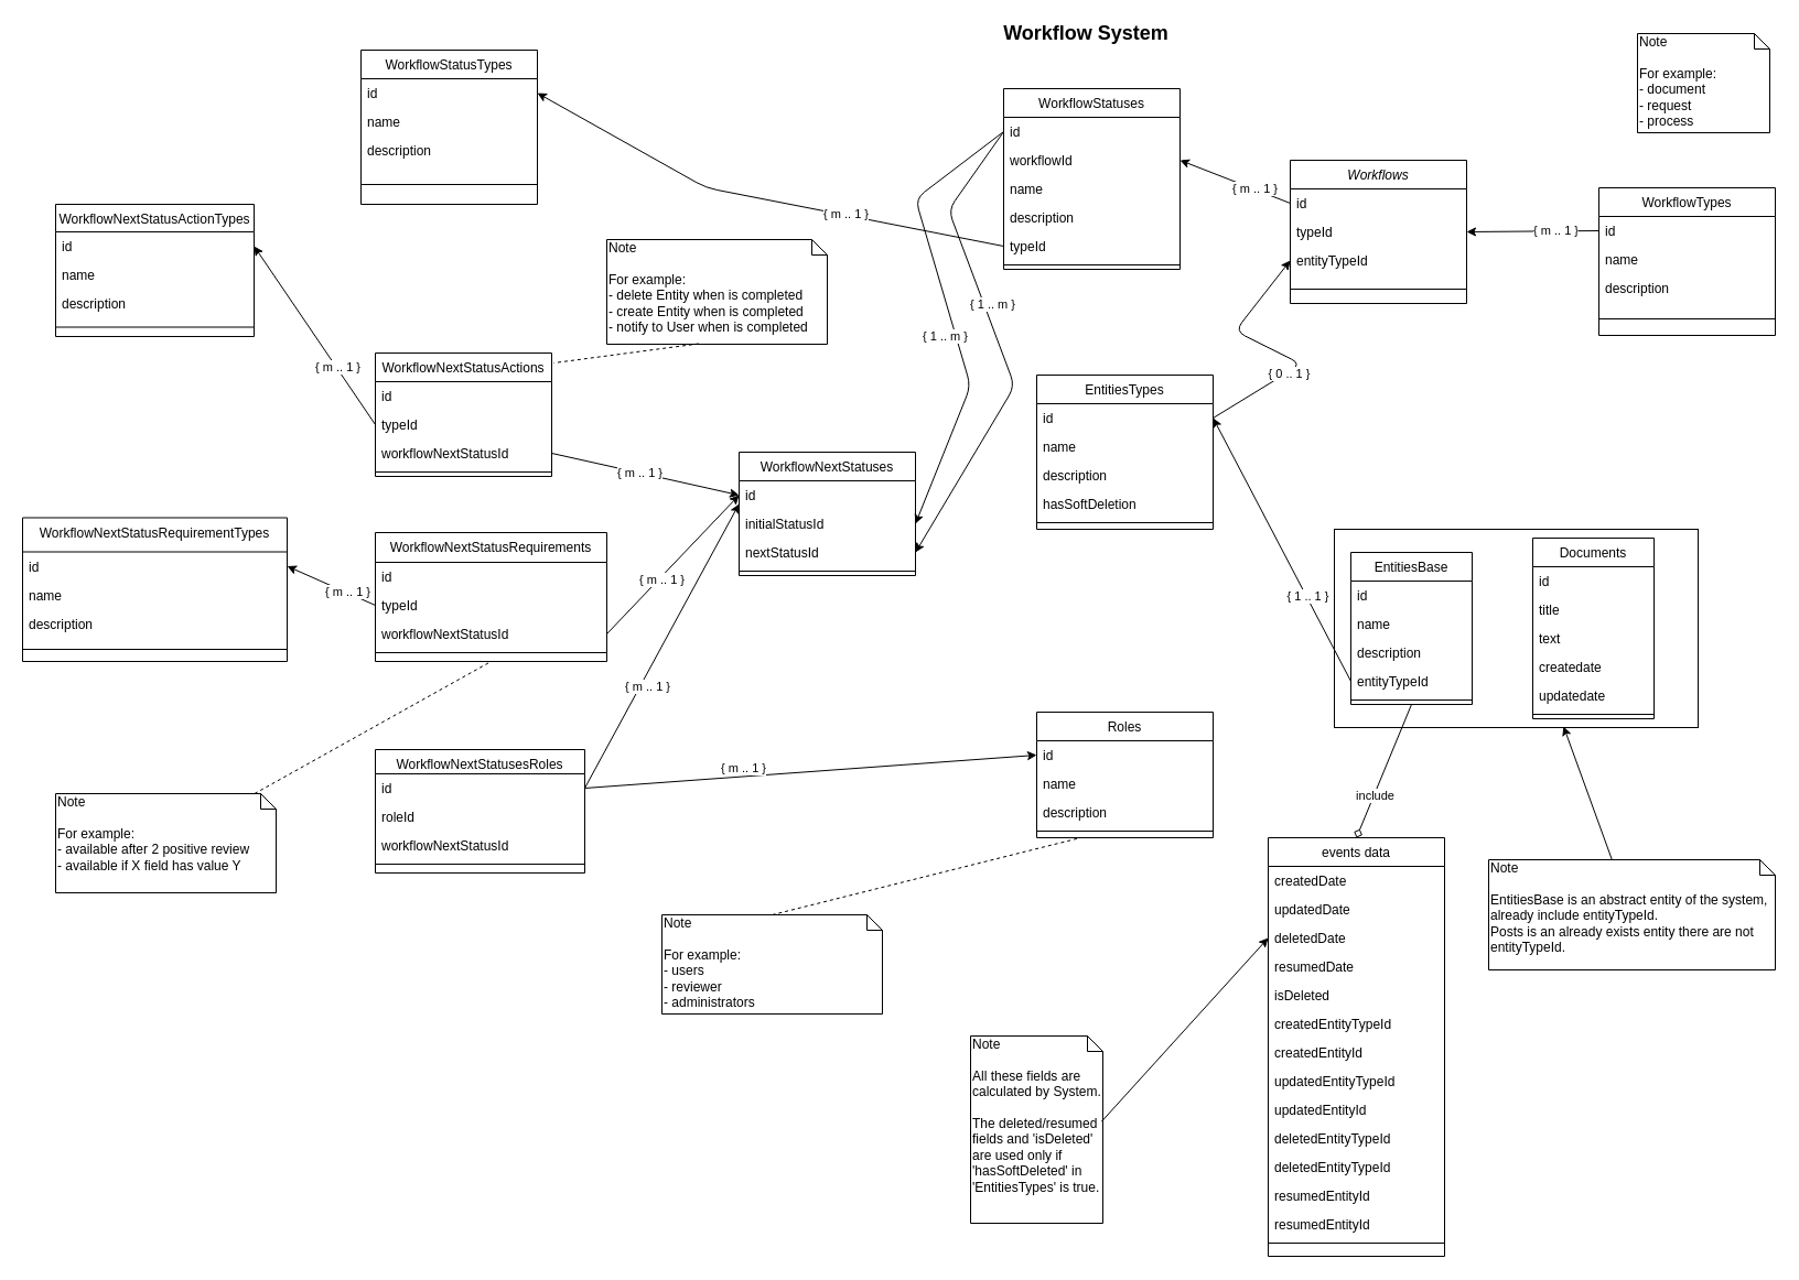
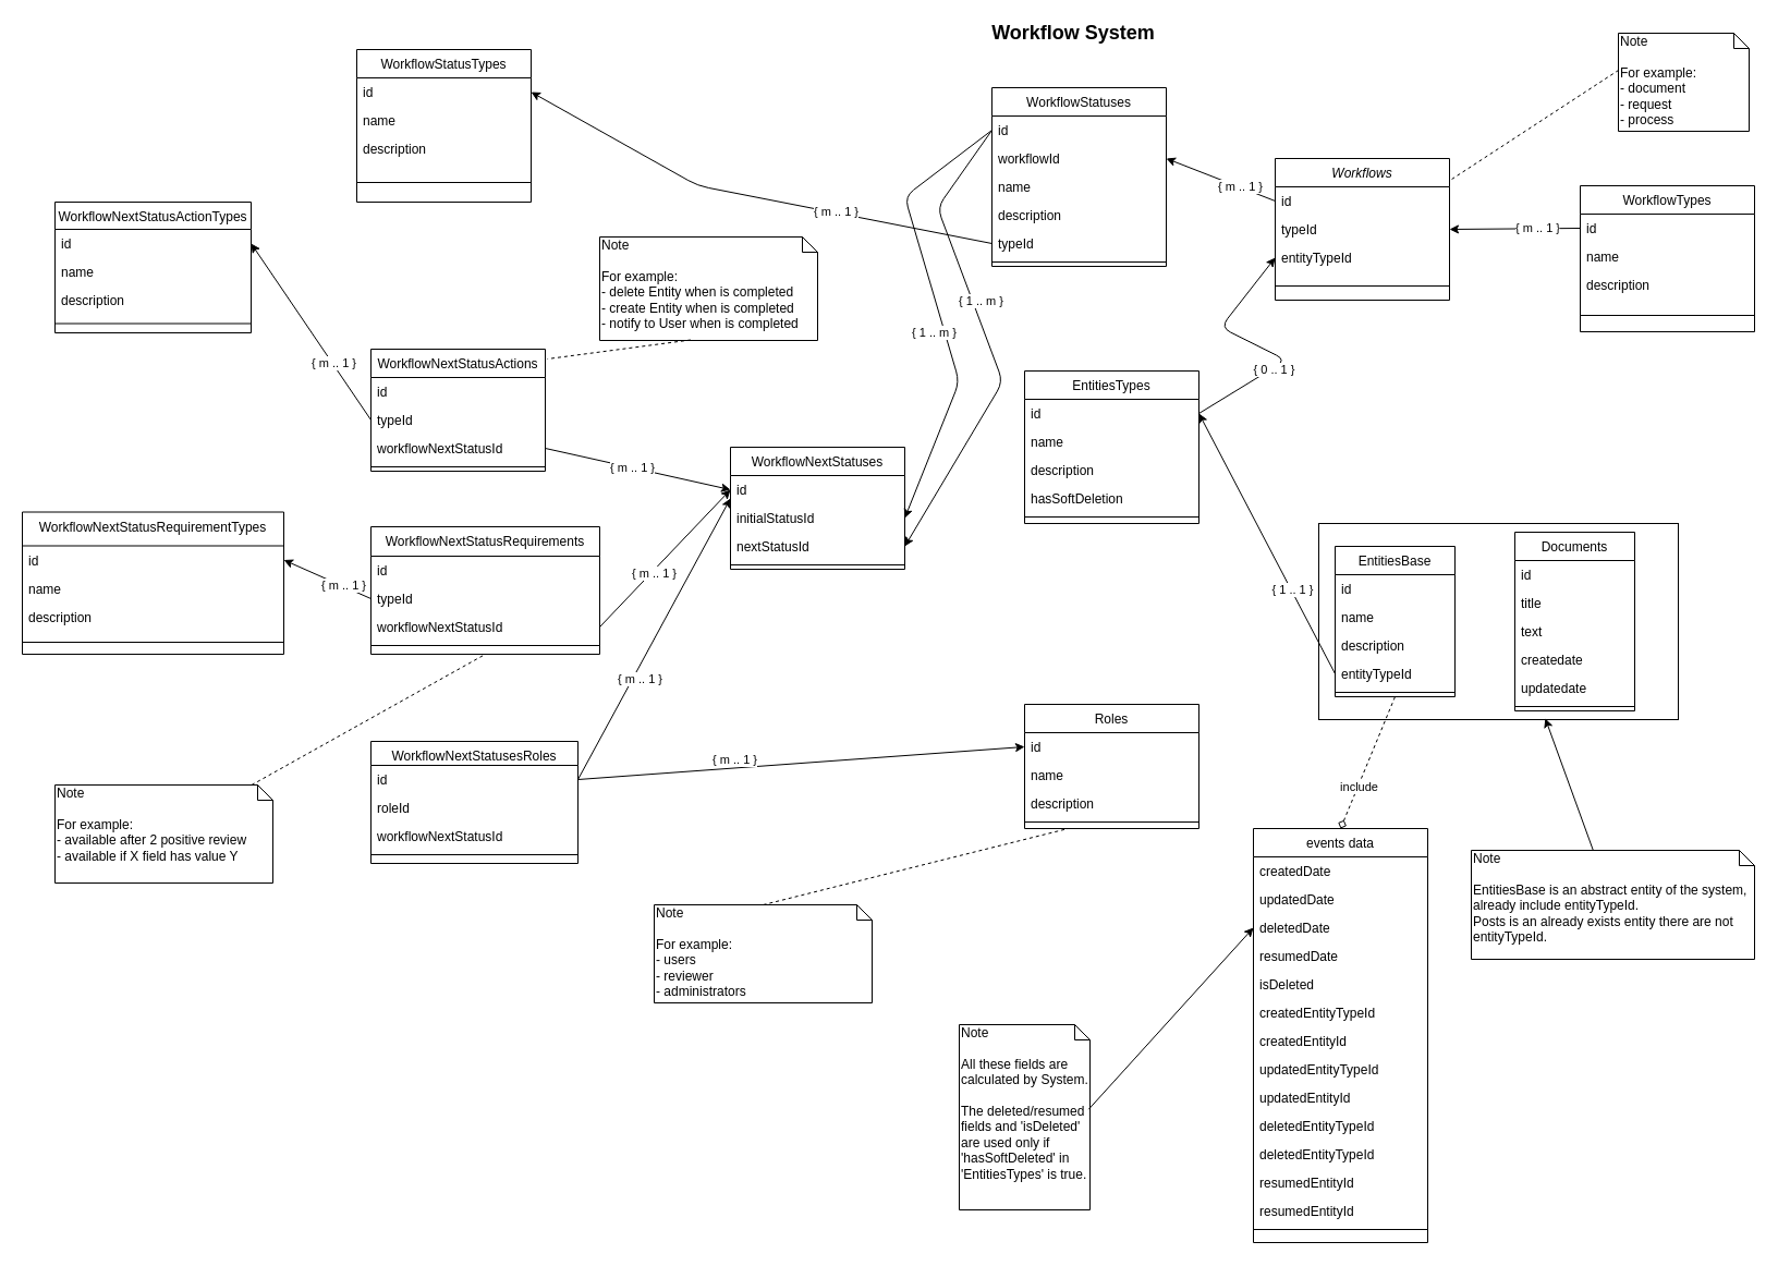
+ <mxCell id="46" value="" style="endArrow=none;dashed=1;html=1;entryX=0;entryY=0.378;entryDx=0;entryDy=0;entryPerimeter=0;exitX=1.013;exitY=0.146;exitDx=0;exitDy=0;exitPerimeter=0;" parent="1" source="3" target="45" edge="1"><mxGeometry width="50" height="50" relative="1" as="geometry"><mxPoint x="1260" y="109" as="sourcePoint" /><mxPoint x="1660" y="190" as="targetPoint" /></mxGeometry></mxCell>
- <mxCell id="33" value="" style="endArrow=none;html=1;exitX=0.5;exitY=0;exitDx=0;exitDy=0;entryX=0.5;entryY=1;entryDx=0;entryDy=0;startArrow=diamond;startFill=0;endFill=0;" parent="1" source="90" target="64" edge="1"><mxGeometry width="50" height="50" relative="1" as="geometry"><mxPoint x="939" y="722.395" as="sourcePoint" /><mxPoint x="1020" y="841" as="targetPoint" /></mxGeometry></mxCell>
+ <mxCell id="33" value="" style="endArrow=none;html=1;exitX=0.5;exitY=0;exitDx=0;exitDy=0;entryX=0.5;entryY=1;entryDx=0;entryDy=0;startArrow=diamond;startFill=0;endFill=0;dashed=1;" parent="1" source="90" target="64" edge="1"><mxGeometry width="50" height="50" relative="1" as="geometry"><mxPoint x="939" y="722.395" as="sourcePoint" /><mxPoint x="1020" y="841" as="targetPoint" /></mxGeometry></mxCell>
